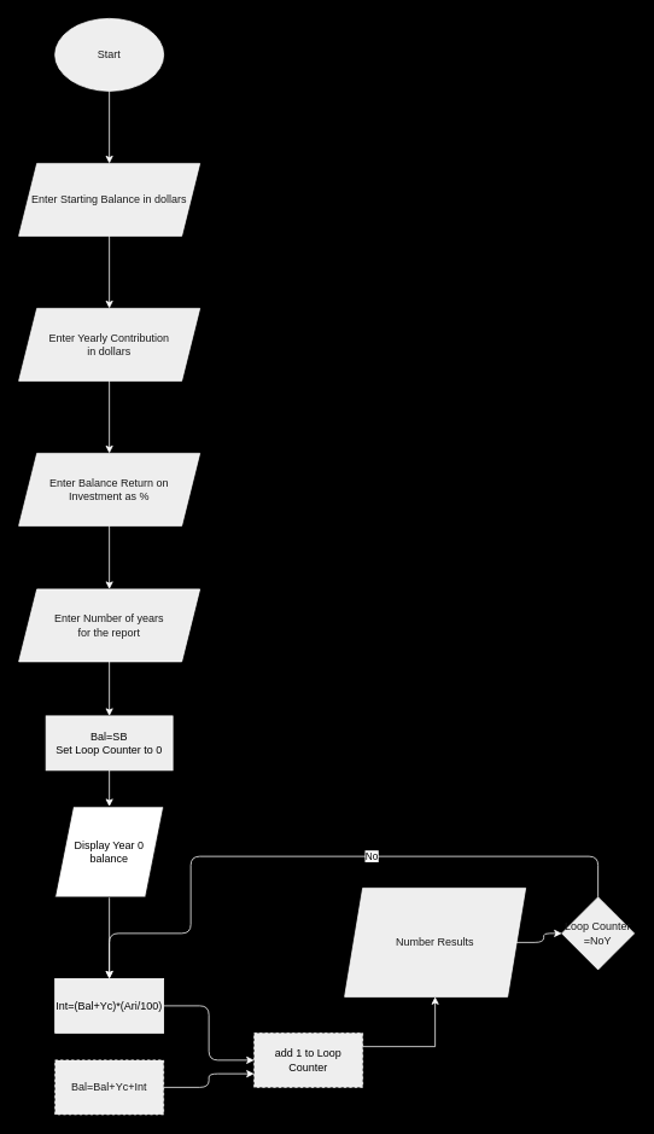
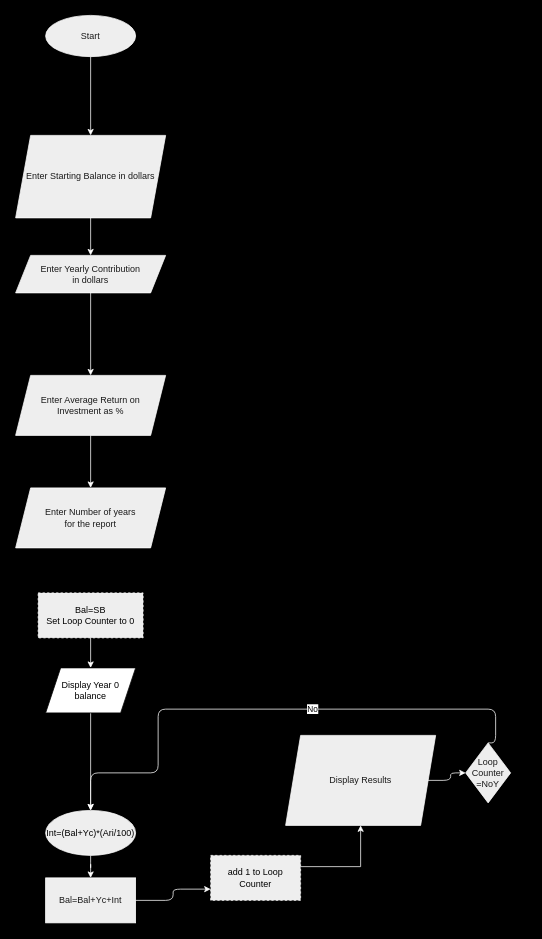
- <mxCell id="3" value="Start" style="ellipse;whiteSpace=wrap;html=1;fillColor=#EEEEEE;strokeColor=#FFFFFF;fontColor=#1A1A1A;" parent="1" vertex="1"><mxGeometry x="60" y="20" width="120" height="80" as="geometry" /></mxCell>
+ <mxCell id="3" value="Start" style="ellipse;whiteSpace=wrap;html=1;fillColor=#EEEEEE;strokeColor=#FFFFFF;fontColor=#1A1A1A;" parent="1" vertex="1"><mxGeometry x="60" y="20" width="120" height="55" as="geometry" /></mxCell>
- <mxCell id="5" value="Enter Starting Balance in dollars" style="shape=parallelogram;perimeter=parallelogramPerimeter;whiteSpace=wrap;html=1;fixedSize=1;fillColor=#EEEEEE;strokeColor=#FFFFFF;fontColor=#1A1A1A;" parent="1" vertex="1"><mxGeometry x="20" y="180" width="200" height="80" as="geometry" /></mxCell>
+ <mxCell id="5" value="Enter Starting Balance in dollars" style="shape=parallelogram;perimeter=parallelogramPerimeter;whiteSpace=wrap;html=1;fixedSize=1;fillColor=#EEEEEE;strokeColor=#FFFFFF;fontColor=#1A1A1A;" parent="1" vertex="1"><mxGeometry x="20" y="180" width="200" height="110" as="geometry" /></mxCell>
- <mxCell id="7" value="Enter Yearly Contribution &lt;br&gt;in dollars" style="shape=parallelogram;perimeter=parallelogramPerimeter;whiteSpace=wrap;html=1;fixedSize=1;fillColor=#EEEEEE;strokeColor=#FFFFFF;fontColor=#1A1A1A;" parent="1" vertex="1"><mxGeometry x="20" y="340" width="200" height="80" as="geometry" /></mxCell>
+ <mxCell id="7" value="Enter Yearly Contribution &lt;br&gt;in dollars" style="shape=parallelogram;perimeter=parallelogramPerimeter;whiteSpace=wrap;html=1;fixedSize=1;fillColor=#EEEEEE;strokeColor=#FFFFFF;fontColor=#1A1A1A;" parent="1" vertex="1"><mxGeometry x="20" y="340" width="200" height="50" as="geometry" /></mxCell>
- <mxCell id="9" value="Enter Balance Return on &lt;br&gt;Investment as %" style="shape=parallelogram;perimeter=parallelogramPerimeter;whiteSpace=wrap;html=1;fixedSize=1;fillColor=#EEEEEE;strokeColor=#FFFFFF;fontColor=#1A1A1A;" parent="1" vertex="1"><mxGeometry x="20" y="500" width="200" height="80" as="geometry" /></mxCell>
+ <mxCell id="9" value="Enter Average Return on &lt;br&gt;Investment as %" style="shape=parallelogram;perimeter=parallelogramPerimeter;whiteSpace=wrap;html=1;fixedSize=1;fillColor=#EEEEEE;strokeColor=#FFFFFF;fontColor=#1A1A1A;" parent="1" vertex="1"><mxGeometry x="20" y="500" width="200" height="80" as="geometry" /></mxCell>
- <mxCell id="10" style="edgeStyle=orthogonalEdgeStyle;curved=0;rounded=1;sketch=0;orthogonalLoop=1;jettySize=auto;html=1;exitX=0.5;exitY=1;exitDx=0;exitDy=0;entryX=0.5;entryY=0;entryDx=0;entryDy=0;strokeColor=#FFFFFF;fontColor=#000000;" parent="1" source="11" target="19" edge="1"><mxGeometry relative="1" as="geometry" /></mxCell>
- <mxCell id="19" value="Bal=SB&lt;br&gt;Set Loop Counter to 0" style="rounded=0;whiteSpace=wrap;html=1;sketch=0;strokeColor=#FFFFFF;fillColor=#EEEEEE;fontColor=#000000;" parent="1" vertex="1"><mxGeometry x="50" y="790" width="140" height="60" as="geometry" /></mxCell>
+ <mxCell id="19" value="Bal=SB&lt;br&gt;Set Loop Counter to 0" style="rounded=0;whiteSpace=wrap;html=1;sketch=0;strokeColor=#FFFFFF;fillColor=#EEEEEE;fontColor=#000000;dashed=1;" parent="1" vertex="1"><mxGeometry x="50" y="790" width="140" height="60" as="geometry" /></mxCell>
- <mxCell id="24" value="Display Year 0 balance" style="shape=parallelogram;perimeter=parallelogramPerimeter;whiteSpace=wrap;html=1;fixedSize=1;" vertex="1" parent="1"><mxGeometry x="60" y="890" width="120" height="100" as="geometry" /></mxCell>
+ <mxCell id="24" value="Display Year 0 balance" style="shape=parallelogram;perimeter=parallelogramPerimeter;whiteSpace=wrap;html=1;fixedSize=1;" vertex="1" parent="1"><mxGeometry x="60" y="890" width="120" height="60" as="geometry" /></mxCell>
- <mxCell id="17" value="Loop Counter =NoY" style="rhombus;whiteSpace=wrap;html=1;fontColor=#1A1A1A;strokeColor=#FFFFFF;fillColor=#EEEEEE;" parent="1" vertex="1"><mxGeometry x="620" y="990" width="80" height="80" as="geometry" /></mxCell>
+ <mxCell id="17" value="Loop Counter =NoY" style="rhombus;whiteSpace=wrap;html=1;fontColor=#1A1A1A;strokeColor=#FFFFFF;fillColor=#EEEEEE;" parent="1" vertex="1"><mxGeometry x="620" y="990" width="60" height="80" as="geometry" /></mxCell>
- <mxCell id="15" value="Number Results" style="shape=parallelogram;perimeter=parallelogramPerimeter;whiteSpace=wrap;html=1;fixedSize=1;fontColor=#1A1A1A;strokeColor=#FFFFFF;fillColor=#EEEEEE;" parent="1" vertex="1"><mxGeometry x="380" y="980" width="200" height="120" as="geometry" /></mxCell>
+ <mxCell id="15" value="Display Results" style="shape=parallelogram;perimeter=parallelogramPerimeter;whiteSpace=wrap;html=1;fixedSize=1;fontColor=#1A1A1A;strokeColor=#FFFFFF;fillColor=#EEEEEE;" parent="1" vertex="1"><mxGeometry x="380" y="980" width="200" height="120" as="geometry" /></mxCell>
- <mxCell id="21" value="Int=(Bal+Yc)*(Ari/100)" style="rounded=0;whiteSpace=wrap;html=1;sketch=0;strokeColor=#FFFFFF;fillColor=#EEEEEE;fontColor=#000000;" parent="1" vertex="1"><mxGeometry x="60" y="1080" width="120" height="60" as="geometry" /></mxCell>
+ <mxCell id="21" value="Int=(Bal+Yc)*(Ari/100)" style="ellipse;whiteSpace=wrap;html=1;sketch=0;strokeColor=#FFFFFF;fillColor=#EEEEEE;fontColor=#000000;" parent="1" vertex="1"><mxGeometry x="60" y="1080" width="120" height="60" as="geometry" /></mxCell>
- <mxCell id="20" value="" style="edgeStyle=orthogonalEdgeStyle;curved=0;rounded=1;sketch=0;orthogonalLoop=1;jettySize=auto;html=1;strokeColor=#FFFFFF;fontColor=#000000;" parent="1" source="21" target="23" edge="1"><mxGeometry relative="1" as="geometry" /></mxCell>
+ <mxCell id="20" value="" style="edgeStyle=orthogonalEdgeStyle;curved=0;rounded=1;sketch=0;orthogonalLoop=1;jettySize=auto;html=1;strokeColor=#FFFFFF;fontColor=#000000;" parent="1" source="21" target="13" edge="1"><mxGeometry relative="1" as="geometry" /></mxCell>
- <mxCell id="13" value="Bal=Bal+Yc+Int" style="whiteSpace=wrap;html=1;fontColor=#1A1A1A;strokeColor=#FFFFFF;fillColor=#EEEEEE;dashed=1;" parent="1" vertex="1"><mxGeometry x="60" y="1170" width="120" height="60" as="geometry" /></mxCell>
+ <mxCell id="13" value="Bal=Bal+Yc+Int" style="whiteSpace=wrap;html=1;fontColor=#1A1A1A;strokeColor=#FFFFFF;fillColor=#EEEEEE;" parent="1" vertex="1"><mxGeometry x="60" y="1170" width="120" height="60" as="geometry" /></mxCell>
